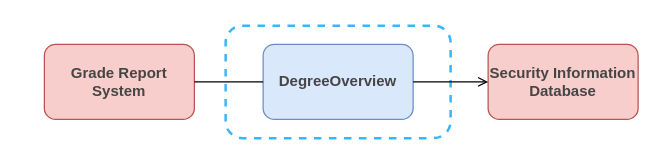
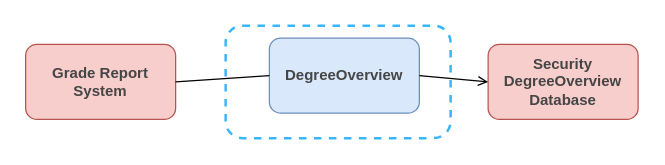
- <mxCell id="3" value="&lt;b&gt;&lt;font color=&quot;#454545&quot;&gt;Grade Report System&lt;/font&gt;&lt;/b&gt;" style="rounded=1;whiteSpace=wrap;html=1;fillColor=#f8cecc;strokeColor=#b85450;" parent="1" vertex="1"><mxGeometry x="35" y="35" width="120" height="60" as="geometry" /></mxCell>
+ <mxCell id="3" value="&lt;b&gt;&lt;font color=&quot;#454545&quot;&gt;Grade Report System&lt;/font&gt;&lt;/b&gt;" style="rounded=1;whiteSpace=wrap;html=1;fillColor=#f8cecc;strokeColor=#b85450;" parent="1" vertex="1"><mxGeometry x="20" y="35" width="120" height="60" as="geometry" /></mxCell>
- <mxCell id="5" value="&lt;font color=&quot;#454545&quot;&gt;&lt;b&gt;DegreeOverview&lt;/b&gt;&lt;/font&gt;" style="rounded=1;whiteSpace=wrap;html=1;fillColor=#dae8fc;strokeColor=#6c8ebf;" parent="1" vertex="1"><mxGeometry x="210" y="35" width="120" height="60" as="geometry" /></mxCell>
+ <mxCell id="5" value="&lt;font color=&quot;#454545&quot;&gt;&lt;b&gt;DegreeOverview&lt;/b&gt;&lt;/font&gt;" style="rounded=1;whiteSpace=wrap;html=1;fillColor=#dae8fc;strokeColor=#6c8ebf;" parent="1" vertex="1"><mxGeometry x="215" y="30" width="120" height="60" as="geometry" /></mxCell>
- <mxCell id="4" value="&lt;b&gt;&lt;font color=&quot;#454545&quot;&gt;Security Information Database&lt;/font&gt;&lt;/b&gt;" style="rounded=1;whiteSpace=wrap;html=1;fillColor=#f8cecc;strokeColor=#b85450;" parent="1" vertex="1"><mxGeometry x="390" y="35" width="120" height="60" as="geometry" /></mxCell>
+ <mxCell id="4" value="&lt;b&gt;&lt;font color=&quot;#454545&quot;&gt;Security DegreeOverview Database&lt;/font&gt;&lt;/b&gt;" style="rounded=1;whiteSpace=wrap;html=1;fillColor=#f8cecc;strokeColor=#b85450;" parent="1" vertex="1"><mxGeometry x="390" y="35" width="120" height="60" as="geometry" /></mxCell>
